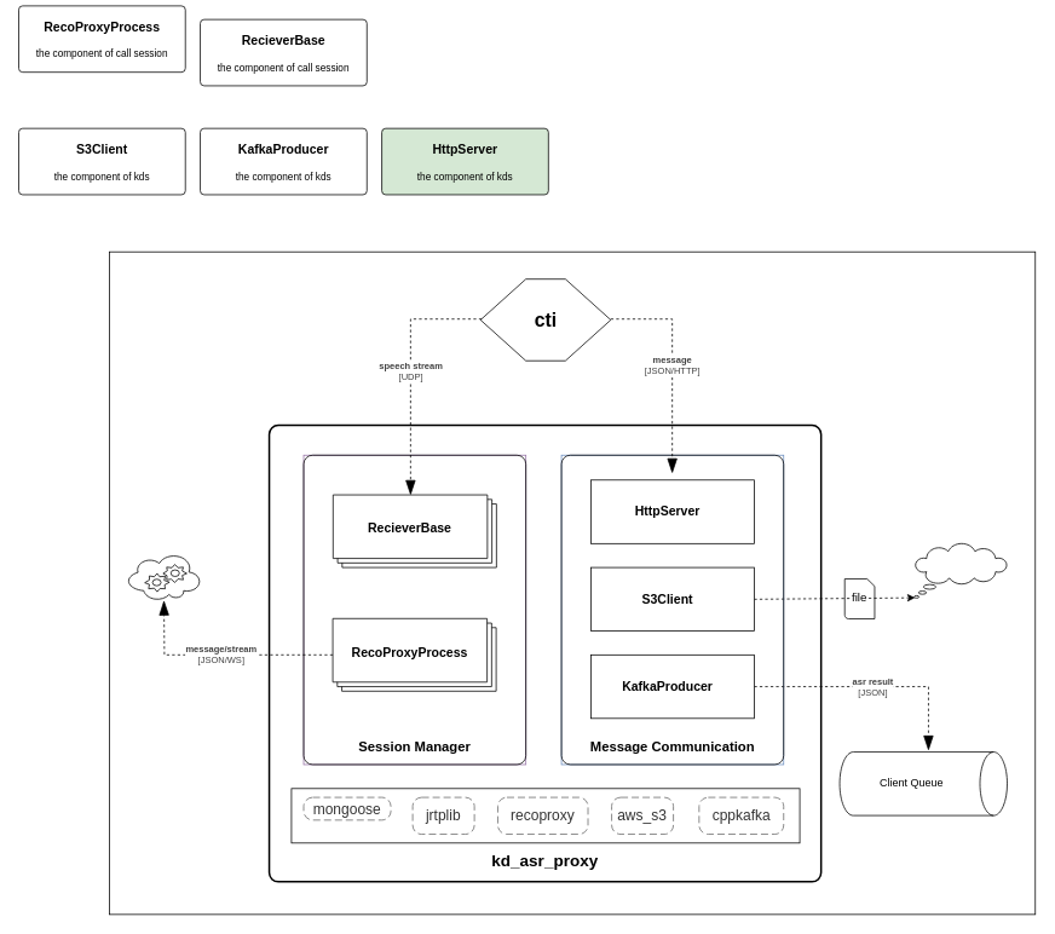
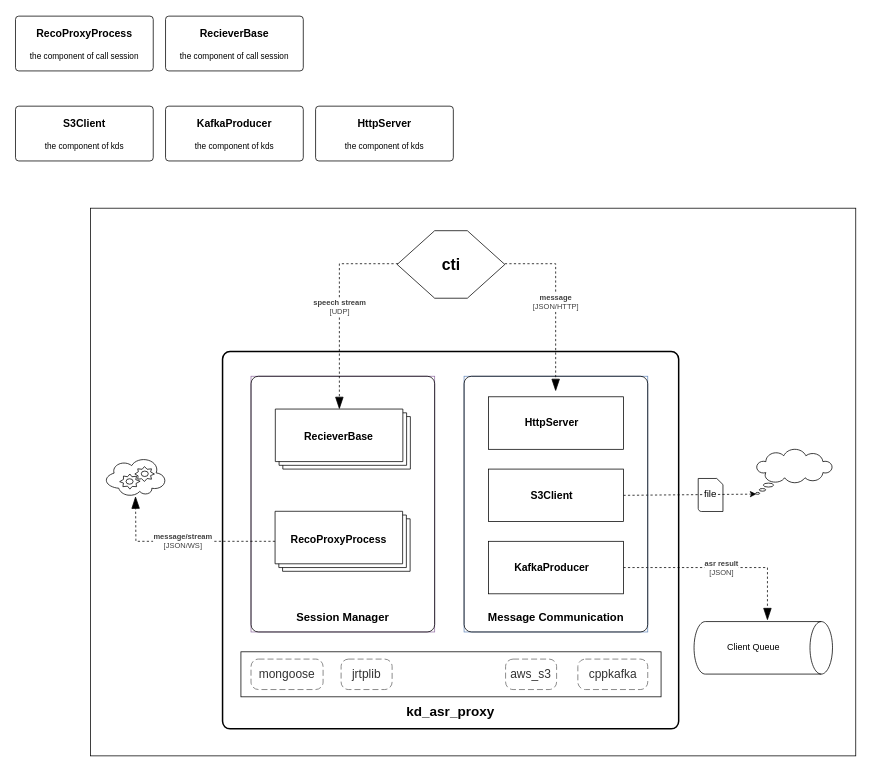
- <mxCell id="2" value="&lt;font style=&quot;font-size: 14px&quot;&gt;&lt;b&gt;RecoProxyProcess&lt;/b&gt;&lt;/font&gt;&lt;div&gt;&lt;/div&gt;&lt;br&gt;&lt;div&gt;&lt;font style=&quot;font-size: 11px&quot;&gt;the component of call session&lt;/font&gt;&lt;/div&gt;" style="rounded=1;whiteSpace=wrap;html=1;labelBackgroundColor=none;align=center;arcSize=6;metaEdit=1;resizable=1;points=[[0.25,0,0],[0.5,0,0],[0.75,0,0],[1,0.25,0],[1,0.5,0],[1,0.75,0],[0.75,1,0],[0.5,1,0],[0.25,1,0],[0,0.75,0],[0,0.5,0],[0,0.25,0]];movable=1;rotatable=1;deletable=1;editable=1;locked=0;connectable=1;shadow=0;container=0;" parent="1" vertex="1"><mxGeometry x="20.004" y="5.995" width="183.612" height="73.042" as="geometry" /></mxCell>
+ <mxCell id="2" value="&lt;font style=&quot;font-size: 14px&quot;&gt;&lt;b&gt;RecoProxyProcess&lt;/b&gt;&lt;/font&gt;&lt;div&gt;&lt;/div&gt;&lt;br&gt;&lt;div&gt;&lt;font style=&quot;font-size: 11px&quot;&gt;the component of call session&lt;/font&gt;&lt;/div&gt;" style="rounded=1;whiteSpace=wrap;html=1;labelBackgroundColor=none;align=center;arcSize=6;metaEdit=1;resizable=1;points=[[0.25,0,0],[0.5,0,0],[0.75,0,0],[1,0.25,0],[1,0.5,0],[1,0.75,0],[0.75,1,0],[0.5,1,0],[0.25,1,0],[0,0.75,0],[0,0.5,0],[0,0.25,0]];movable=1;rotatable=1;deletable=1;editable=1;locked=0;connectable=1;shadow=0;container=0;" parent="1" vertex="1"><mxGeometry x="20.004" y="20.995" width="183.612" height="73.042" as="geometry" /></mxCell>
- <mxCell id="3" value="&lt;font style=&quot;font-size: 14px&quot;&gt;&lt;b&gt;HttpServer&lt;/b&gt;&lt;/font&gt;&lt;div&gt;&lt;/div&gt;&lt;br&gt;&lt;div&gt;&lt;font style=&quot;font-size: 11px&quot;&gt;the component of kds&lt;/font&gt;&lt;/div&gt;" style="rounded=1;whiteSpace=wrap;html=1;labelBackgroundColor=none;align=center;arcSize=6;metaEdit=1;resizable=1;points=[[0.25,0,0],[0.5,0,0],[0.75,0,0],[1,0.25,0],[1,0.5,0],[1,0.75,0],[0.75,1,0],[0.5,1,0],[0.25,1,0],[0,0.75,0],[0,0.5,0],[0,0.25,0]];shadow=0;glass=0;movable=1;rotatable=1;deletable=1;editable=1;locked=0;connectable=1;container=0;fillColor=#d5e8d4;" parent="1" vertex="1"><mxGeometry x="420.004" y="140.998" width="183.612" height="73.042" as="geometry" /></mxCell>
+ <mxCell id="3" value="&lt;font style=&quot;font-size: 14px&quot;&gt;&lt;b&gt;HttpServer&lt;/b&gt;&lt;/font&gt;&lt;div&gt;&lt;/div&gt;&lt;br&gt;&lt;div&gt;&lt;font style=&quot;font-size: 11px&quot;&gt;the component of kds&lt;/font&gt;&lt;/div&gt;" style="rounded=1;whiteSpace=wrap;html=1;labelBackgroundColor=none;align=center;arcSize=6;metaEdit=1;resizable=1;points=[[0.25,0,0],[0.5,0,0],[0.75,0,0],[1,0.25,0],[1,0.5,0],[1,0.75,0],[0.75,1,0],[0.5,1,0],[0.25,1,0],[0,0.75,0],[0,0.5,0],[0,0.25,0]];shadow=0;glass=0;movable=1;rotatable=1;deletable=1;editable=1;locked=0;connectable=1;container=0;" parent="1" vertex="1"><mxGeometry x="420.004" y="140.998" width="183.612" height="73.042" as="geometry" /></mxCell>
- <mxCell id="17" value="&lt;font style=&quot;font-size: 16px&quot;&gt;&lt;span&gt;&lt;div style=&quot;&quot;&gt;mongoose&lt;/div&gt;&lt;/span&gt;&lt;/font&gt;&lt;div style=&quot;&quot;&gt;&lt;/div&gt;" style="rounded=1;fontSize=11;whiteSpace=wrap;html=1;dashed=1;arcSize=20;fillColor=none;strokeColor=#666666;fontColor=#333333;labelBackgroundColor=none;align=center;verticalAlign=middle;labelBorderColor=none;spacingTop=0;spacing=10;dashPattern=8 4;metaEdit=1;rotatable=0;perimeter=rectanglePerimeter;noLabel=0;labelPadding=0;allowArrows=0;connectable=0;expand=0;recursiveResize=0;editable=0;pointerEvents=0;absoluteArcSize=1;points=[[0.25,0,0],[0.5,0,0],[0.75,0,0],[1,0.25,0],[1,0.5,0],[1,0.75,0],[0.75,1,0],[0.5,1,0],[0.25,1,0],[0,0.75,0],[0,0.5,0],[0,0.25,0]];fontStyle=0;movable=0;resizable=0;deletable=0;locked=1;container=0;" parent="9" vertex="1"><mxGeometry x="193.93" y="571" width="96.07" height="25" as="geometry" /></mxCell>
+ <mxCell id="17" value="&lt;font style=&quot;font-size: 16px&quot;&gt;&lt;span&gt;&lt;div style=&quot;&quot;&gt;mongoose&lt;/div&gt;&lt;/span&gt;&lt;/font&gt;&lt;div style=&quot;&quot;&gt;&lt;/div&gt;" style="rounded=1;fontSize=11;whiteSpace=wrap;html=1;dashed=1;arcSize=20;fillColor=none;strokeColor=#666666;fontColor=#333333;labelBackgroundColor=none;align=center;verticalAlign=middle;labelBorderColor=none;spacingTop=0;spacing=10;dashPattern=8 4;metaEdit=1;rotatable=0;perimeter=rectanglePerimeter;noLabel=0;labelPadding=0;allowArrows=0;connectable=0;expand=0;recursiveResize=0;editable=0;pointerEvents=0;absoluteArcSize=1;points=[[0.25,0,0],[0.5,0,0],[0.75,0,0],[1,0.25,0],[1,0.5,0],[1,0.75,0],[0.75,1,0],[0.5,1,0],[0.25,1,0],[0,0.75,0],[0,0.5,0],[0,0.25,0]];fontStyle=0;movable=0;resizable=0;deletable=0;locked=1;container=0;" parent="9" vertex="1"><mxGeometry x="193.93" y="571" width="96.07" height="40.59" as="geometry" /></mxCell>
- <mxCell id="19" value="&lt;font style=&quot;font-size: 16px&quot;&gt;&lt;span&gt;&lt;div style=&quot;&quot;&gt;recoproxy&lt;/div&gt;&lt;/span&gt;&lt;/font&gt;&lt;div style=&quot;&quot;&gt;&lt;/div&gt;" style="rounded=1;fontSize=11;whiteSpace=wrap;html=1;dashed=1;arcSize=20;fillColor=none;strokeColor=#666666;fontColor=#333333;labelBackgroundColor=none;align=center;verticalAlign=middle;labelBorderColor=none;spacingTop=0;spacing=10;dashPattern=8 4;metaEdit=1;rotatable=0;perimeter=rectanglePerimeter;noLabel=0;labelPadding=0;allowArrows=0;connectable=0;expand=0;recursiveResize=0;editable=0;pointerEvents=0;absoluteArcSize=1;points=[[0.25,0,0],[0.5,0,0],[0.75,0,0],[1,0.25,0],[1,0.5,0],[1,0.75,0],[0.75,1,0],[0.5,1,0],[0.25,1,0],[0,0.75,0],[0,0.5,0],[0,0.25,0]];fontStyle=0;movable=0;resizable=0;deletable=0;locked=1;container=0;" parent="9" vertex="1"><mxGeometry x="407.81" y="571" width="99.36" height="40.59" as="geometry" /></mxCell>
